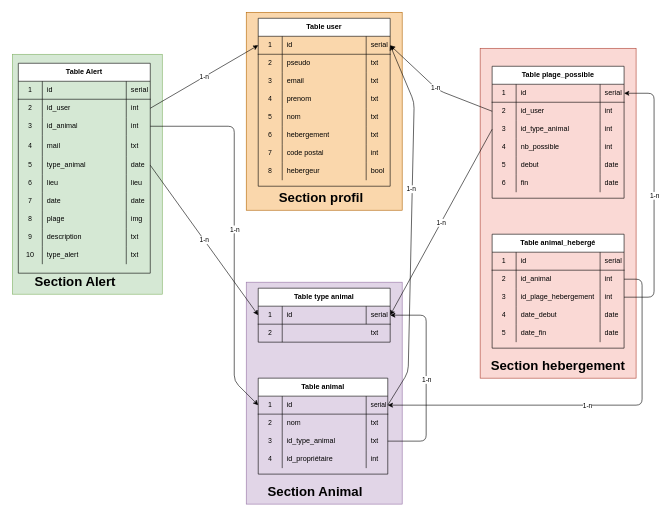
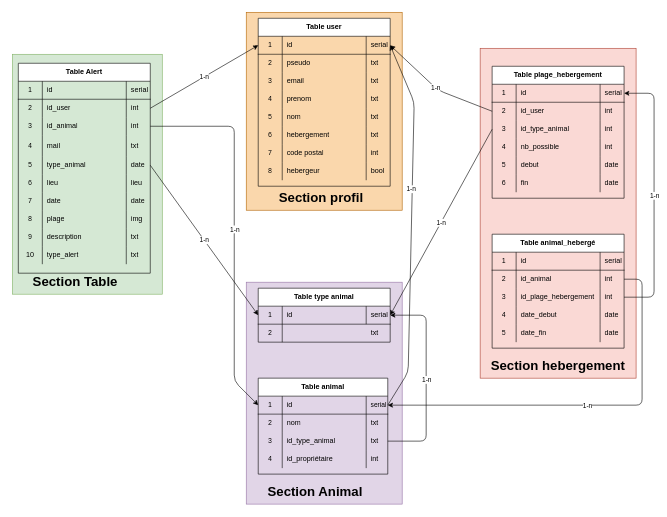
- <mxCell id="56" value="Table plage_possible" style="shape=table;html=1;whiteSpace=wrap;startSize=30;container=1;collapsible=0;childLayout=tableLayout;fixedRows=1;rowLines=0;fontStyle=1;align=center;" vertex="1" parent="1"><mxGeometry x="820" y="110" width="220" height="220" as="geometry" /></mxCell>
+ <mxCell id="56" value="Table plage_hebergement" style="shape=table;html=1;whiteSpace=wrap;startSize=30;container=1;collapsible=0;childLayout=tableLayout;fixedRows=1;rowLines=0;fontStyle=1;align=center;" vertex="1" parent="1"><mxGeometry x="820" y="110" width="220" height="220" as="geometry" /></mxCell>
- <mxCell id="170" value="&lt;b&gt;&lt;font style=&quot;font-size: 22px&quot;&gt;Section Alert&lt;/font&gt;&lt;/b&gt;" style="text;html=1;strokeColor=none;fillColor=none;align=center;verticalAlign=middle;whiteSpace=wrap;rounded=0;" vertex="1" parent="1"><mxGeometry x="30" y="460" width="190" height="20" as="geometry" /></mxCell>
+ <mxCell id="170" value="&lt;b&gt;&lt;font style=&quot;font-size: 22px&quot;&gt;Section Table&lt;/font&gt;&lt;/b&gt;" style="text;html=1;strokeColor=none;fillColor=none;align=center;verticalAlign=middle;whiteSpace=wrap;rounded=0;" vertex="1" parent="1"><mxGeometry x="30" y="460" width="190" height="20" as="geometry" /></mxCell>
